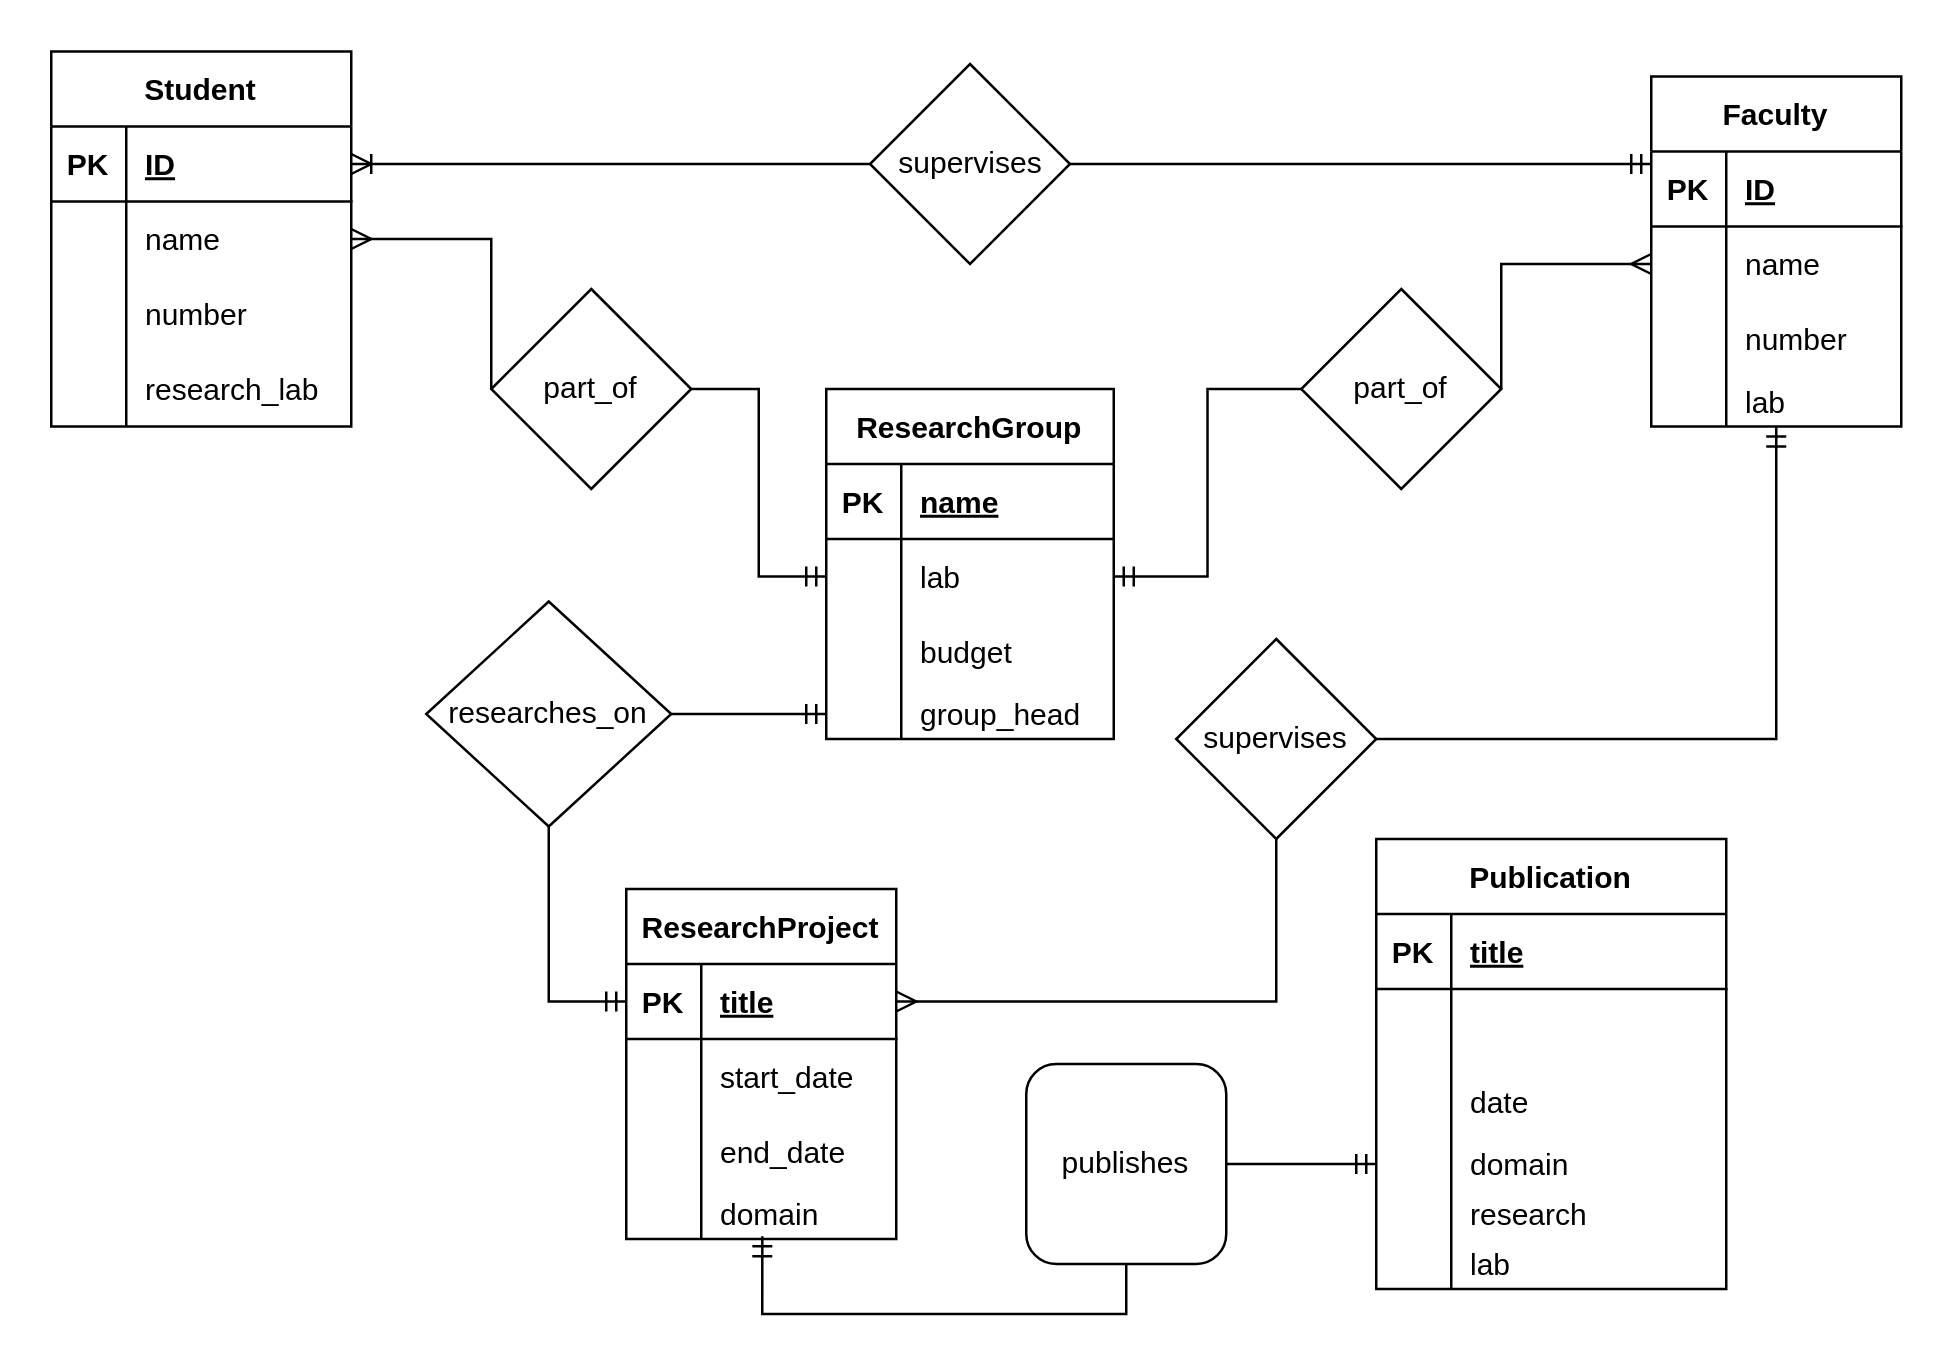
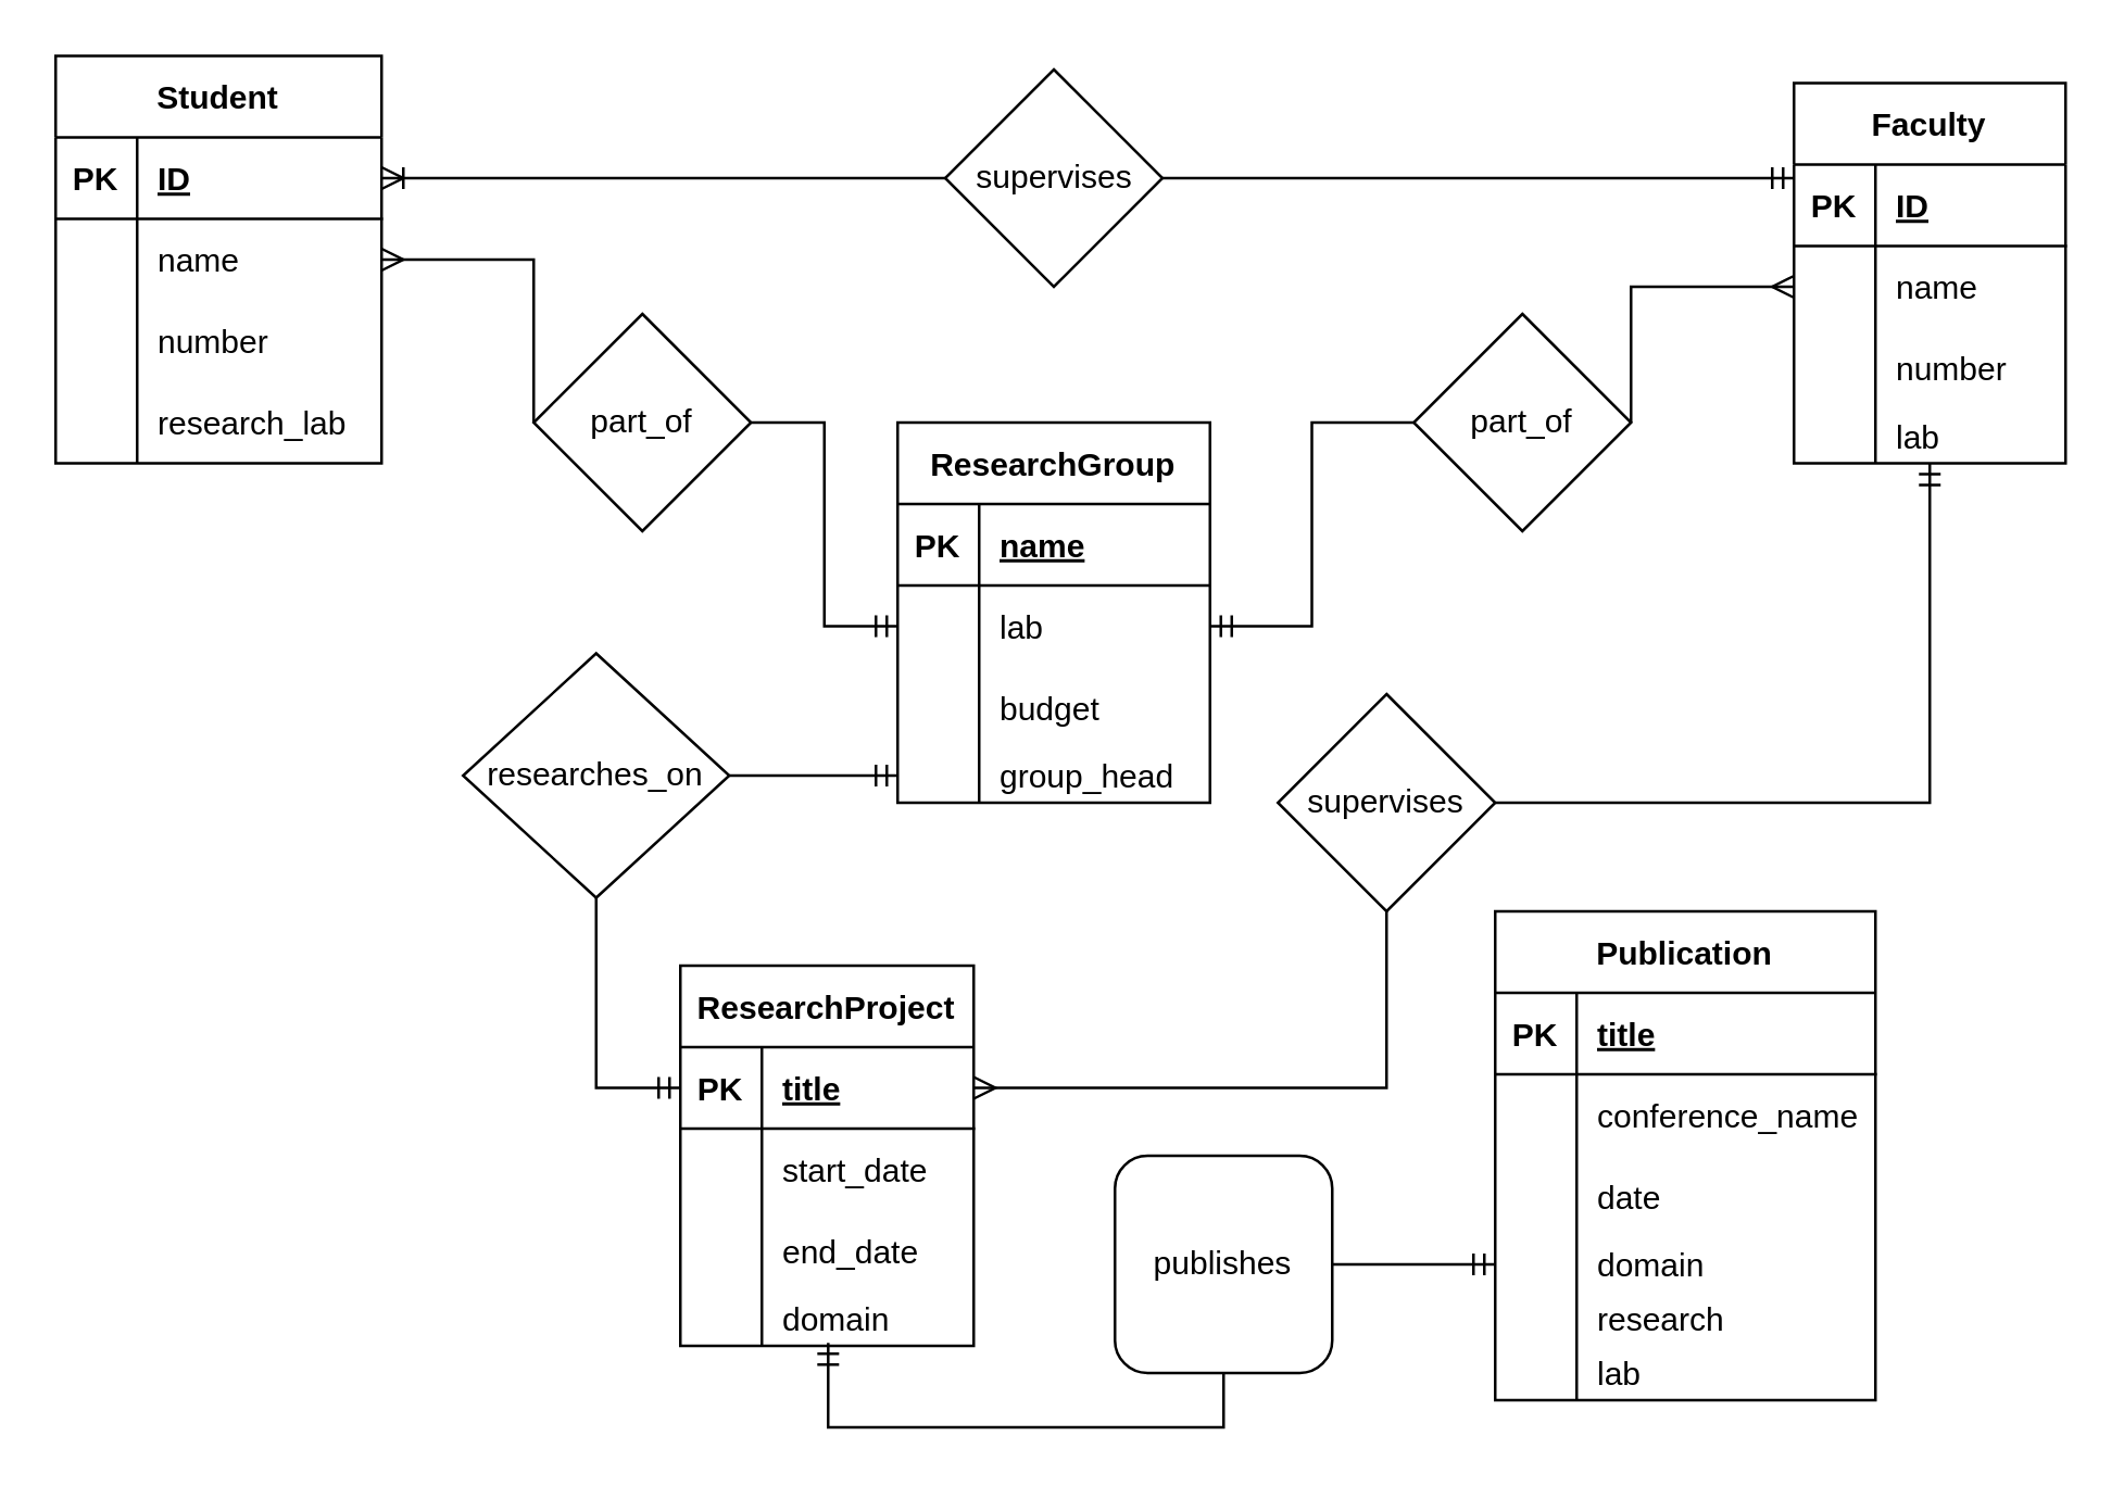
+ <mxCell id="60" value="conference_name" style="shape=partialRectangle;overflow=hidden;connectable=0;fillColor=none;top=0;left=0;bottom=0;right=0;align=left;spacingLeft=6;" parent="58" vertex="1"><mxGeometry x="30" width="110" height="30" as="geometry"><mxRectangle width="110" height="30" as="alternateBounds" /></mxGeometry></mxCell>
